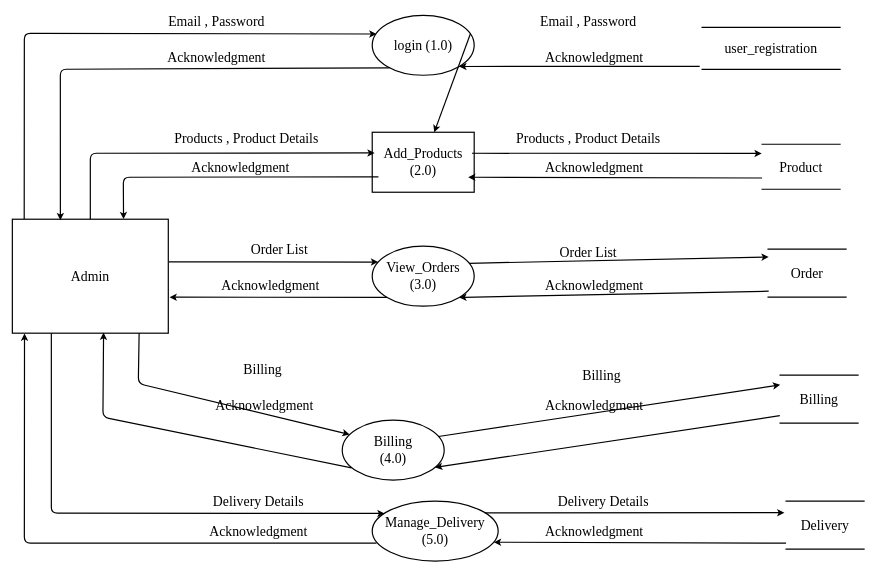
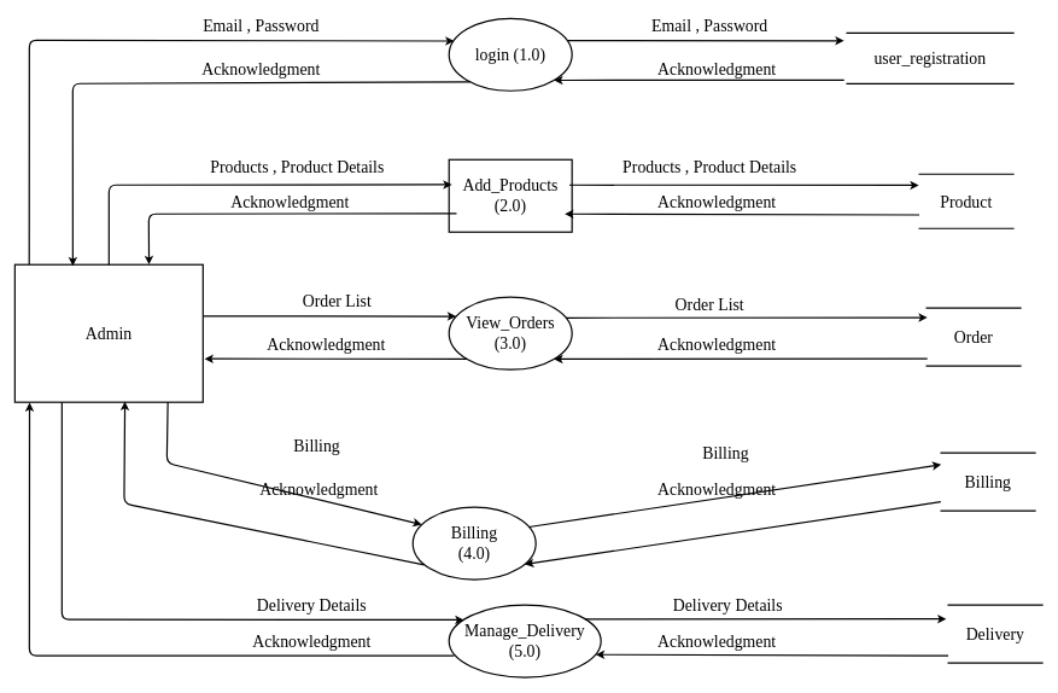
- <mxCell id="13" value="" style="endArrow=classic;html=1;exitX=0.964;exitY=0.304;exitDx=0;exitDy=0;exitPerimeter=0;strokeWidth=2;fontSize=23;" parent="1" source="3" target="4" edge="1"><mxGeometry width="50" height="50" relative="1" as="geometry"><mxPoint x="800" y="55" as="sourcePoint" /><mxPoint x="1170" y="60" as="targetPoint" /></mxGeometry></mxCell>
+ <mxCell id="13" value="" style="endArrow=classic;html=1;exitX=0.964;exitY=0.304;exitDx=0;exitDy=0;exitPerimeter=0;entryX=-0.018;entryY=0.155;entryDx=0;entryDy=0;entryPerimeter=0;strokeWidth=2;fontSize=23;" parent="1" source="3" target="11" edge="1"><mxGeometry width="50" height="50" relative="1" as="geometry"><mxPoint x="800" y="55" as="sourcePoint" /><mxPoint x="1170" y="60" as="targetPoint" /></mxGeometry></mxCell>
- <mxCell id="9" value="&lt;font face=&quot;georgia&quot; style=&quot;font-size: 23px;&quot;&gt;Order&lt;/font&gt;" style="shape=partialRectangle;whiteSpace=wrap;html=1;left=0;right=0;fillColor=none;strokeWidth=2;fontSize=23;" parent="1" vertex="1"><mxGeometry x="1280" y="415" width="130" height="80" as="geometry" /></mxCell>
+ <mxCell id="9" value="&lt;font face=&quot;georgia&quot; style=&quot;font-size: 23px;&quot;&gt;Order&lt;/font&gt;" style="shape=partialRectangle;whiteSpace=wrap;html=1;left=0;right=0;fillColor=none;strokeWidth=2;fontSize=23;" parent="1" vertex="1"><mxGeometry x="1280" y="425" width="130" height="80" as="geometry" /></mxCell>
